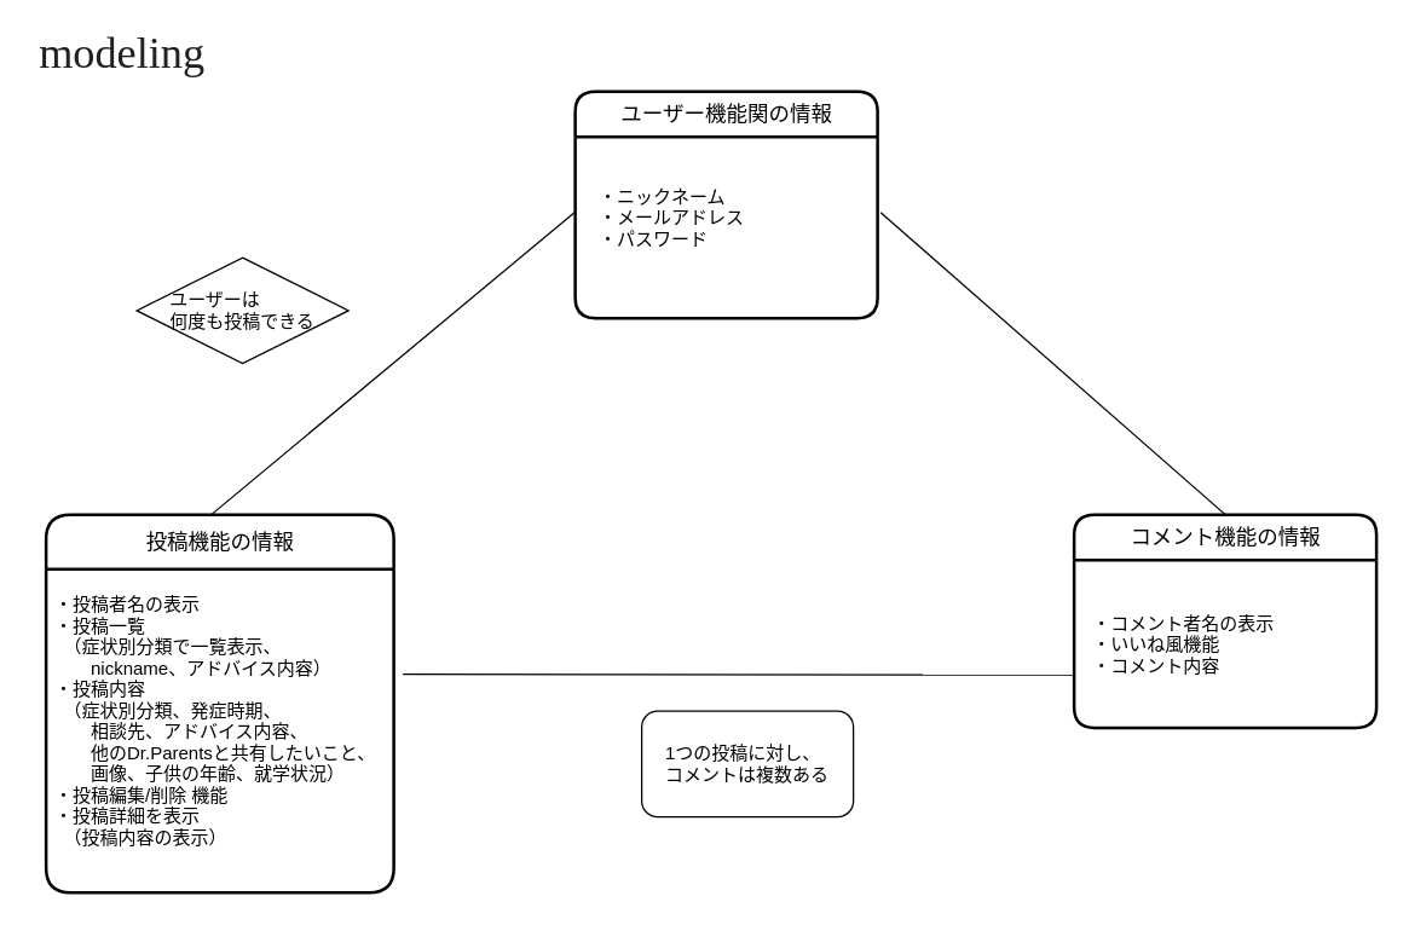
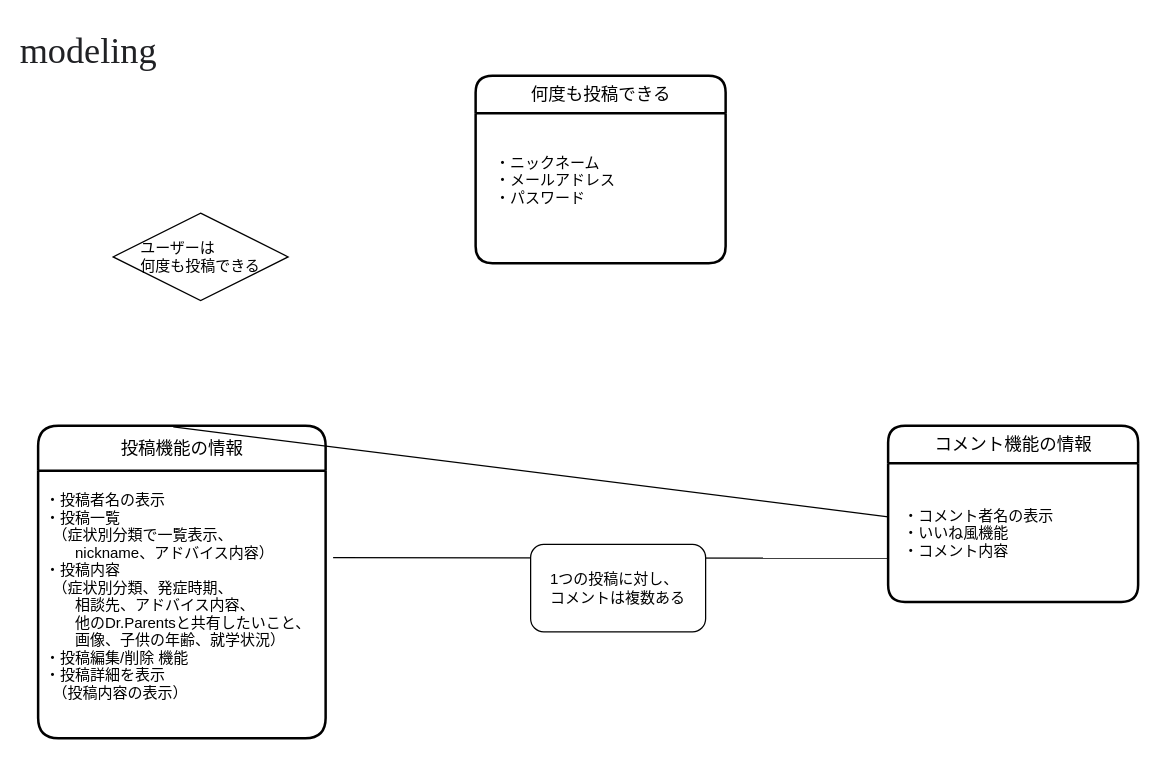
- <mxCell id="2" value="&lt;span style=&quot;color: rgb(32, 33, 36); font-weight: 400; text-align: left; background-color: rgb(255, 255, 255); font-size: 29px;&quot;&gt;modeling&lt;/span&gt;" style="text;strokeColor=none;fillColor=none;html=1;fontSize=24;fontStyle=1;verticalAlign=middle;align=center;rounded=1;sketch=0;fontFamily=Verdana;" parent="1" vertex="1"><mxGeometry x="30" y="15" width="100" height="40" as="geometry" /></mxCell>
+ <mxCell id="2" value="&lt;span style=&quot;color: rgb(32, 33, 36); font-weight: 400; text-align: left; background-color: rgb(255, 255, 255); font-size: 29px;&quot;&gt;modeling&lt;/span&gt;" style="text;strokeColor=none;fillColor=none;html=1;fontSize=24;fontStyle=1;verticalAlign=middle;align=center;rounded=1;sketch=0;fontFamily=Verdana;" parent="1" vertex="1"><mxGeometry x="20" y="20" width="100" height="40" as="geometry" /></mxCell>
- <mxCell id="5" value="ユーザー機能関の情報" style="swimlane;childLayout=stackLayout;horizontal=1;startSize=30;horizontalStack=0;rounded=1;fontSize=14;fontStyle=0;strokeWidth=2;resizeParent=0;resizeLast=1;shadow=0;dashed=0;align=center;sketch=0;html=1;verticalAlign=middle;" parent="1" vertex="1"><mxGeometry x="380" y="60" width="200" height="150" as="geometry" /></mxCell>
+ <mxCell id="5" value="何度も投稿できる" style="swimlane;childLayout=stackLayout;horizontal=1;startSize=30;horizontalStack=0;rounded=1;fontSize=14;fontStyle=0;strokeWidth=2;resizeParent=0;resizeLast=1;shadow=0;dashed=0;align=center;sketch=0;html=1;verticalAlign=middle;" parent="1" vertex="1"><mxGeometry x="380" y="60" width="200" height="150" as="geometry" /></mxCell>
- <mxCell id="10" value="" style="endArrow=none;html=1;rounded=0;entryX=0.5;entryY=0;entryDx=0;entryDy=0;exitX=1.01;exitY=0.417;exitDx=0;exitDy=0;exitPerimeter=0;" edge="1" parent="1" source="6" target="7"><mxGeometry relative="1" as="geometry"><mxPoint x="470" y="110" as="sourcePoint" /><mxPoint x="630" y="110" as="targetPoint" /></mxGeometry></mxCell>
- <mxCell id="11" value="" style="endArrow=none;html=1;rounded=0;entryX=0;entryY=0.414;entryDx=0;entryDy=0;entryPerimeter=0;exitX=0.47;exitY=0.004;exitDx=0;exitDy=0;exitPerimeter=0;" edge="1" parent="1" source="3" target="6"><mxGeometry relative="1" as="geometry"><mxPoint x="320" y="340" as="sourcePoint" /><mxPoint x="480" y="340" as="targetPoint" /></mxGeometry></mxCell>
+ <mxCell id="11" value="" style="endArrow=none;html=1;rounded=0;exitX=0.47;exitY=0.004;exitDx=0;exitDy=0;exitPerimeter=0;" edge="1" parent="1" source="3" target="8"><mxGeometry relative="1" as="geometry"><mxPoint x="320" y="340" as="sourcePoint" /><mxPoint x="480" y="340" as="targetPoint" /></mxGeometry></mxCell>
- <mxCell id="12" value="&lt;div style=&quot;text-align: left&quot;&gt;&lt;span&gt;1つの投稿に対し、&lt;/span&gt;&lt;/div&gt;&lt;div style=&quot;text-align: left&quot;&gt;&lt;span&gt;コメントは複数ある&lt;/span&gt;&lt;/div&gt;" style="rounded=1;whiteSpace=wrap;html=1;sketch=0;" vertex="1" parent="1"><mxGeometry x="424" y="470" width="140" height="70" as="geometry" /></mxCell>
+ <mxCell id="12" value="&lt;div style=&quot;text-align: left&quot;&gt;&lt;span&gt;1つの投稿に対し、&lt;/span&gt;&lt;/div&gt;&lt;div style=&quot;text-align: left&quot;&gt;&lt;span&gt;コメントは複数ある&lt;/span&gt;&lt;/div&gt;" style="rounded=1;whiteSpace=wrap;html=1;sketch=0;" vertex="1" parent="1"><mxGeometry x="424" y="435" width="140" height="70" as="geometry" /></mxCell>
